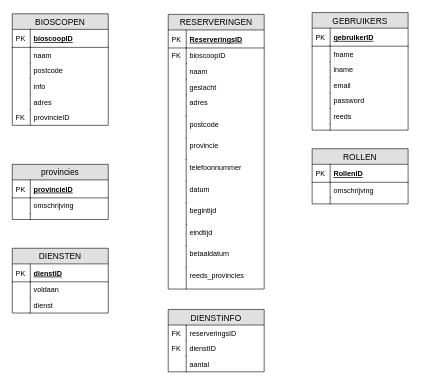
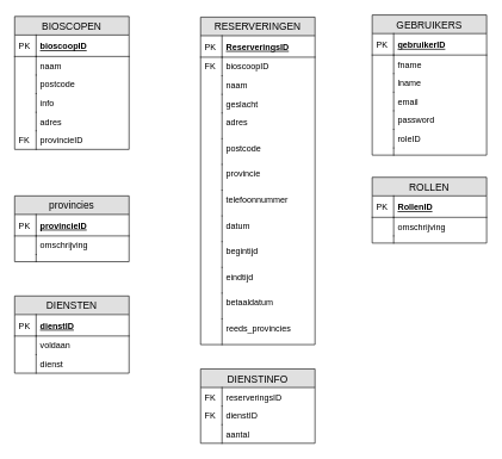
- <mxCell id="74" value="reeds" style="shape=partialRectangle;top=0;left=0;right=0;bottom=0;align=left;verticalAlign=top;fillColor=none;spacingLeft=34;spacingRight=4;overflow=hidden;rotatable=0;points=[[0,0.5],[1,0.5]];portConstraint=eastwest;dropTarget=0;fontSize=12;" vertex="1" parent="63"><mxGeometry y="160" width="160" height="26" as="geometry" /></mxCell>
+ <mxCell id="74" value="roleID" style="shape=partialRectangle;top=0;left=0;right=0;bottom=0;align=left;verticalAlign=top;fillColor=none;spacingLeft=34;spacingRight=4;overflow=hidden;rotatable=0;points=[[0,0.5],[1,0.5]];portConstraint=eastwest;dropTarget=0;fontSize=12;" vertex="1" parent="63"><mxGeometry y="160" width="160" height="26" as="geometry" /></mxCell>
